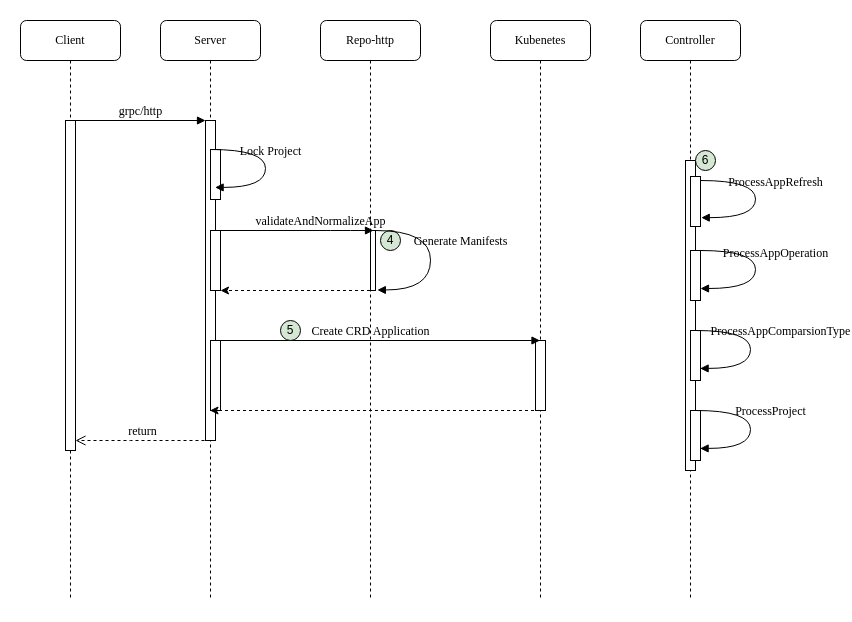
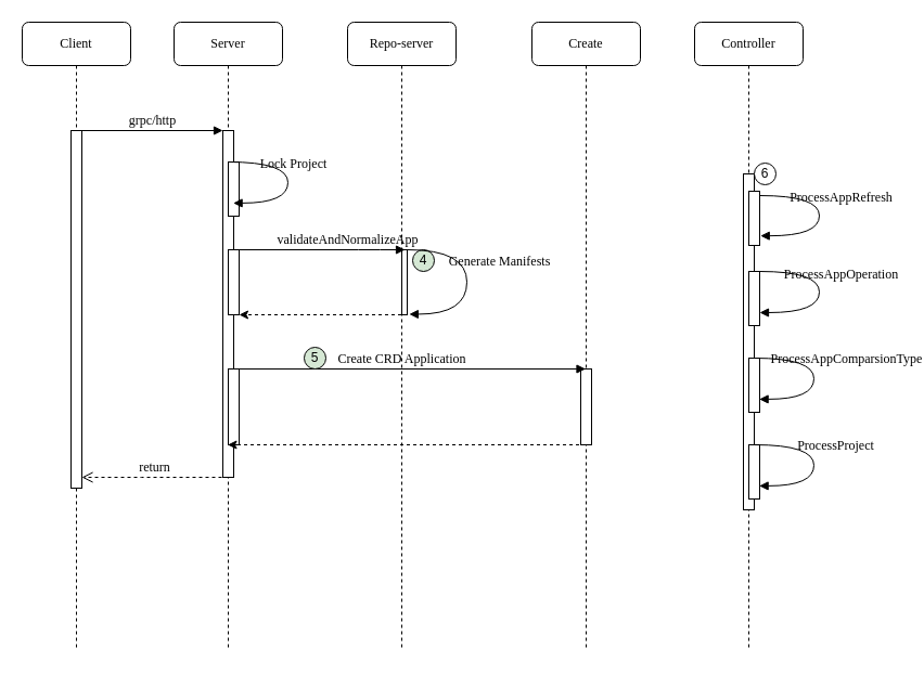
- <mxCell id="8" value="Repo-http" style="shape=umlLifeline;perimeter=lifelinePerimeter;whiteSpace=wrap;html=1;container=1;collapsible=0;recursiveResize=0;outlineConnect=0;rounded=1;shadow=0;comic=0;labelBackgroundColor=none;strokeWidth=1;fontFamily=Verdana;fontSize=12;align=center;" parent="1" vertex="1"><mxGeometry x="320" y="20" width="100" height="580" as="geometry" /></mxCell>
+ <mxCell id="8" value="Repo-server" style="shape=umlLifeline;perimeter=lifelinePerimeter;whiteSpace=wrap;html=1;container=1;collapsible=0;recursiveResize=0;outlineConnect=0;rounded=1;shadow=0;comic=0;labelBackgroundColor=none;strokeWidth=1;fontFamily=Verdana;fontSize=12;align=center;" parent="1" vertex="1"><mxGeometry x="320" y="20" width="100" height="580" as="geometry" /></mxCell>
- <mxCell id="18" value="Kubenetes" style="shape=umlLifeline;perimeter=lifelinePerimeter;whiteSpace=wrap;html=1;container=1;collapsible=0;recursiveResize=0;outlineConnect=0;rounded=1;shadow=0;comic=0;labelBackgroundColor=none;strokeWidth=1;fontFamily=Verdana;fontSize=12;align=center;" parent="1" vertex="1"><mxGeometry x="490" y="20" width="100" height="580" as="geometry" /></mxCell>
+ <mxCell id="18" value="Create" style="shape=umlLifeline;perimeter=lifelinePerimeter;whiteSpace=wrap;html=1;container=1;collapsible=0;recursiveResize=0;outlineConnect=0;rounded=1;shadow=0;comic=0;labelBackgroundColor=none;strokeWidth=1;fontFamily=Verdana;fontSize=12;align=center;" parent="1" vertex="1"><mxGeometry x="490" y="20" width="100" height="580" as="geometry" /></mxCell>
- <mxCell id="17" value="6" style="ellipse;whiteSpace=wrap;html=1;fillColor=#d5e8d4;" parent="11" vertex="1"><mxGeometry x="55" y="130" width="20" height="20" as="geometry" /></mxCell>
+ <mxCell id="17" value="6" style="ellipse;whiteSpace=wrap;html=1;" parent="11" vertex="1"><mxGeometry x="55" y="130" width="20" height="20" as="geometry" /></mxCell>
